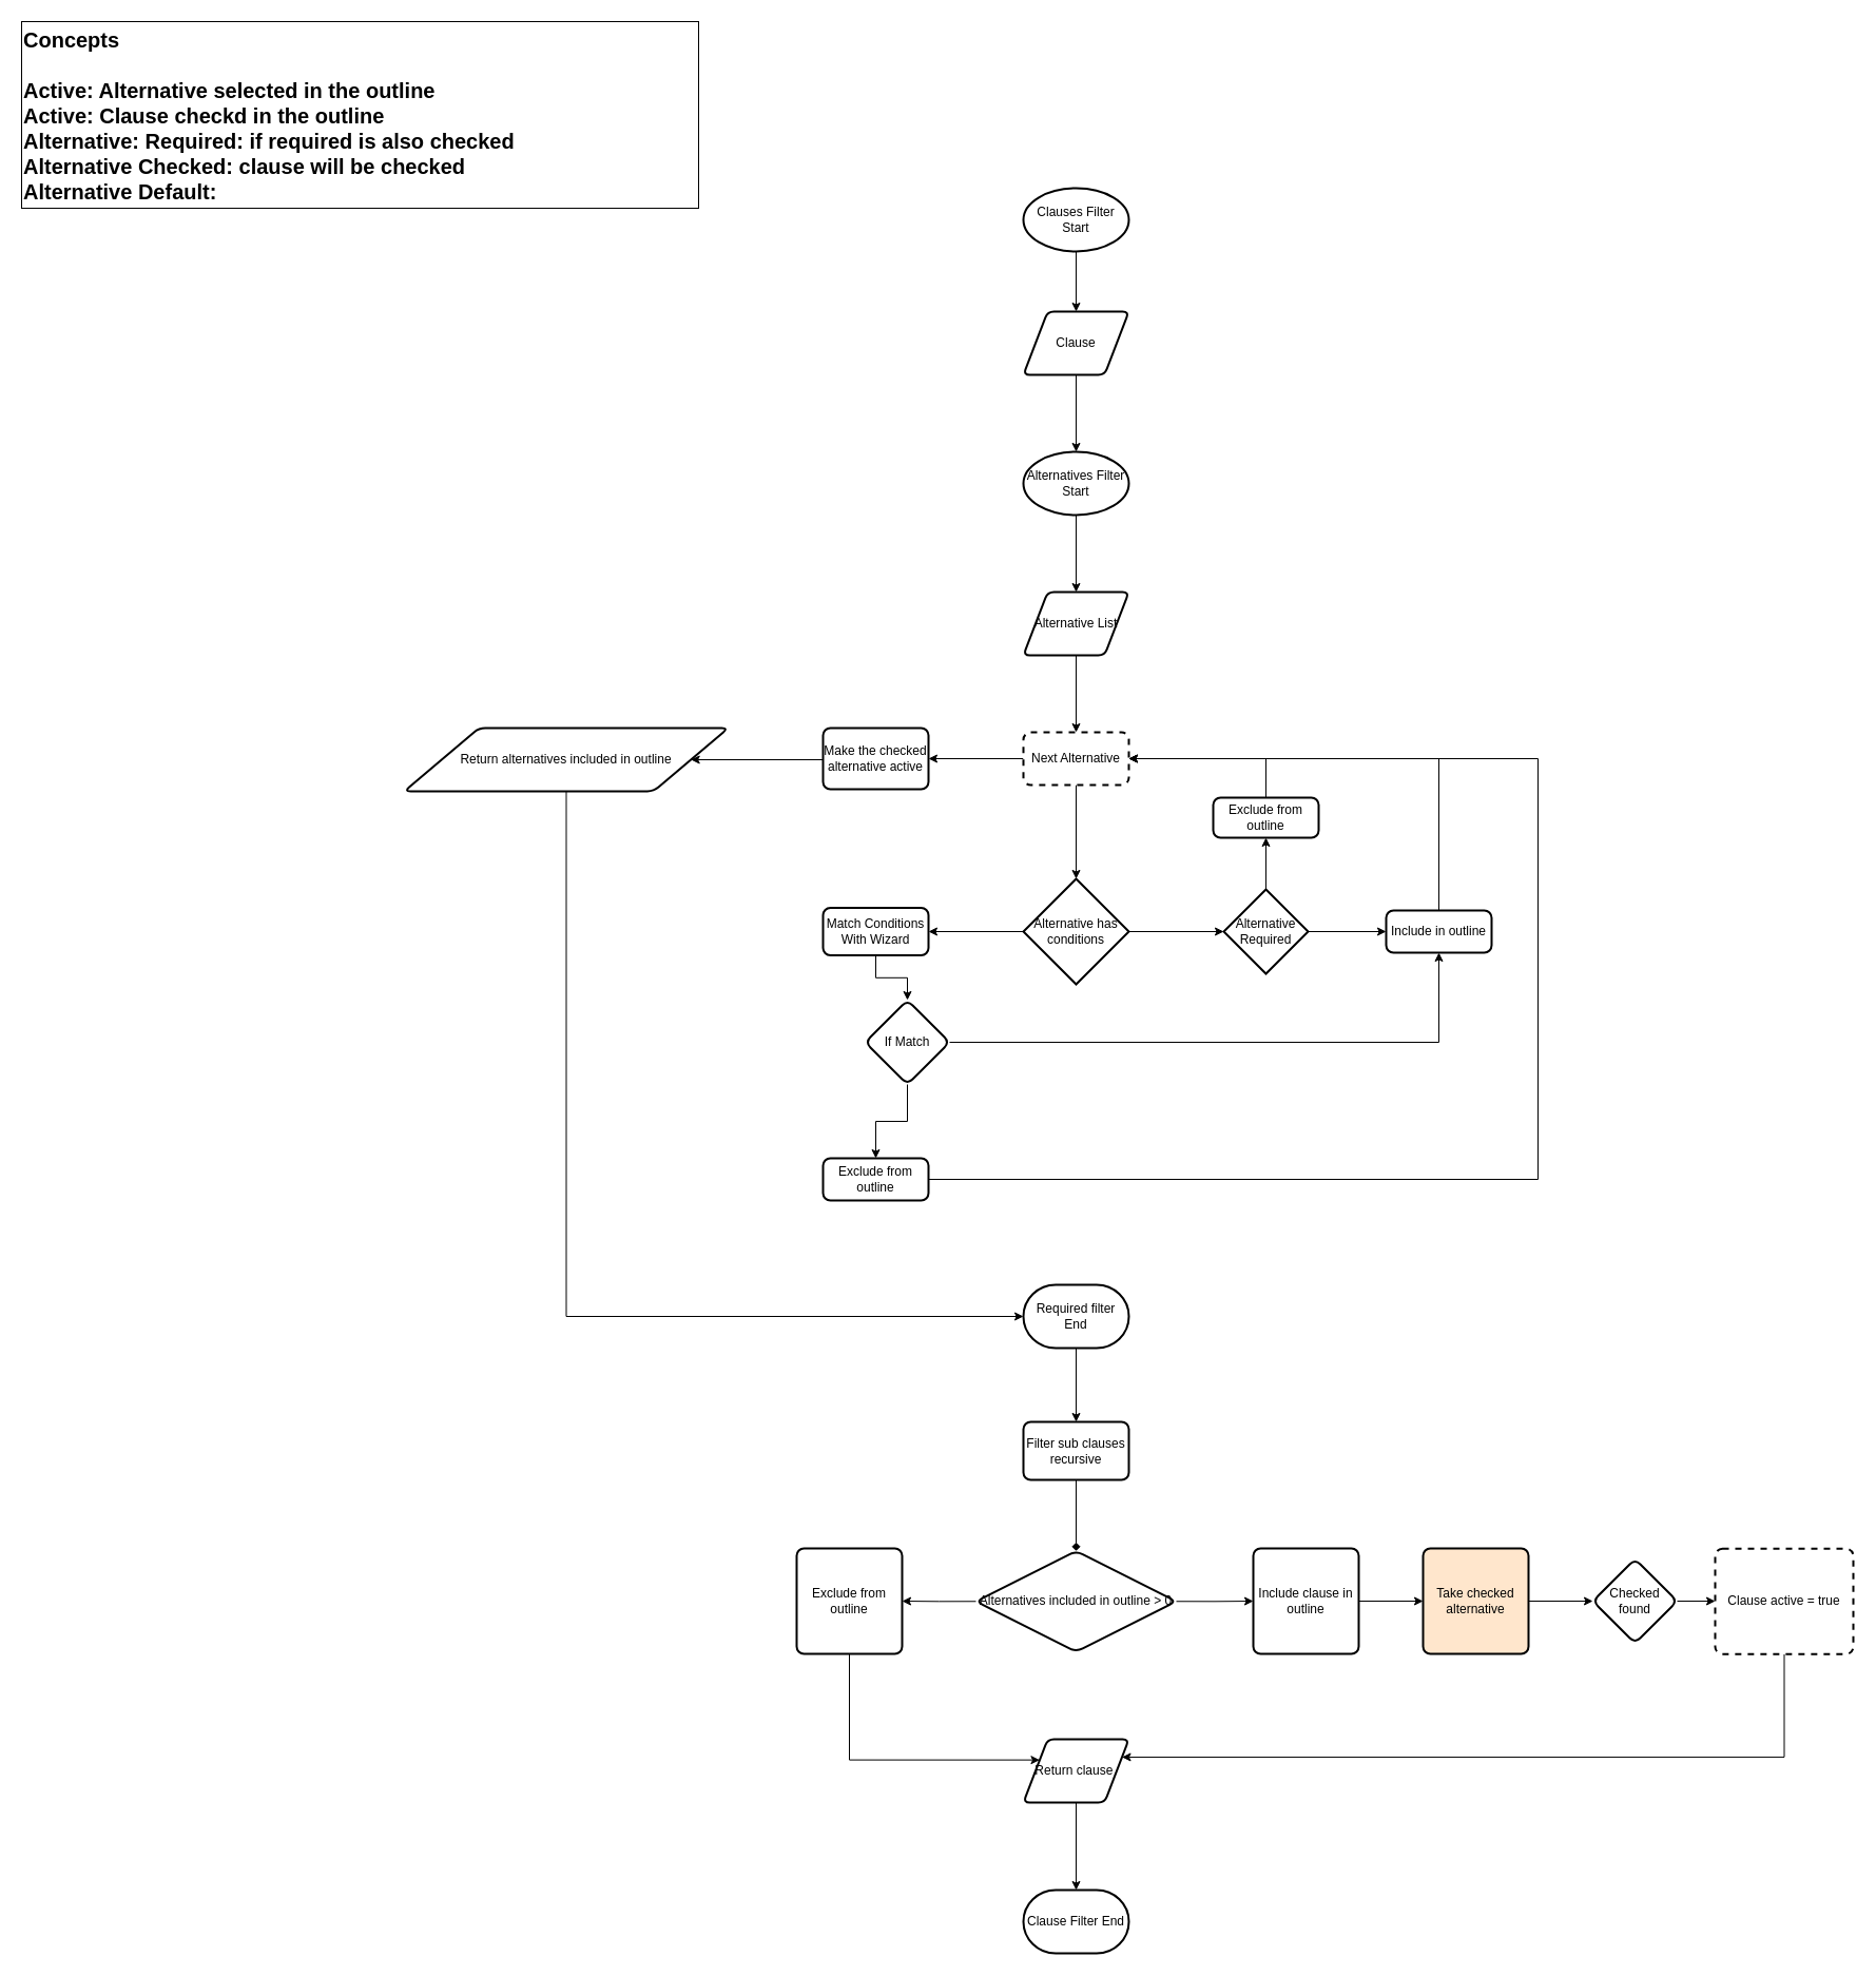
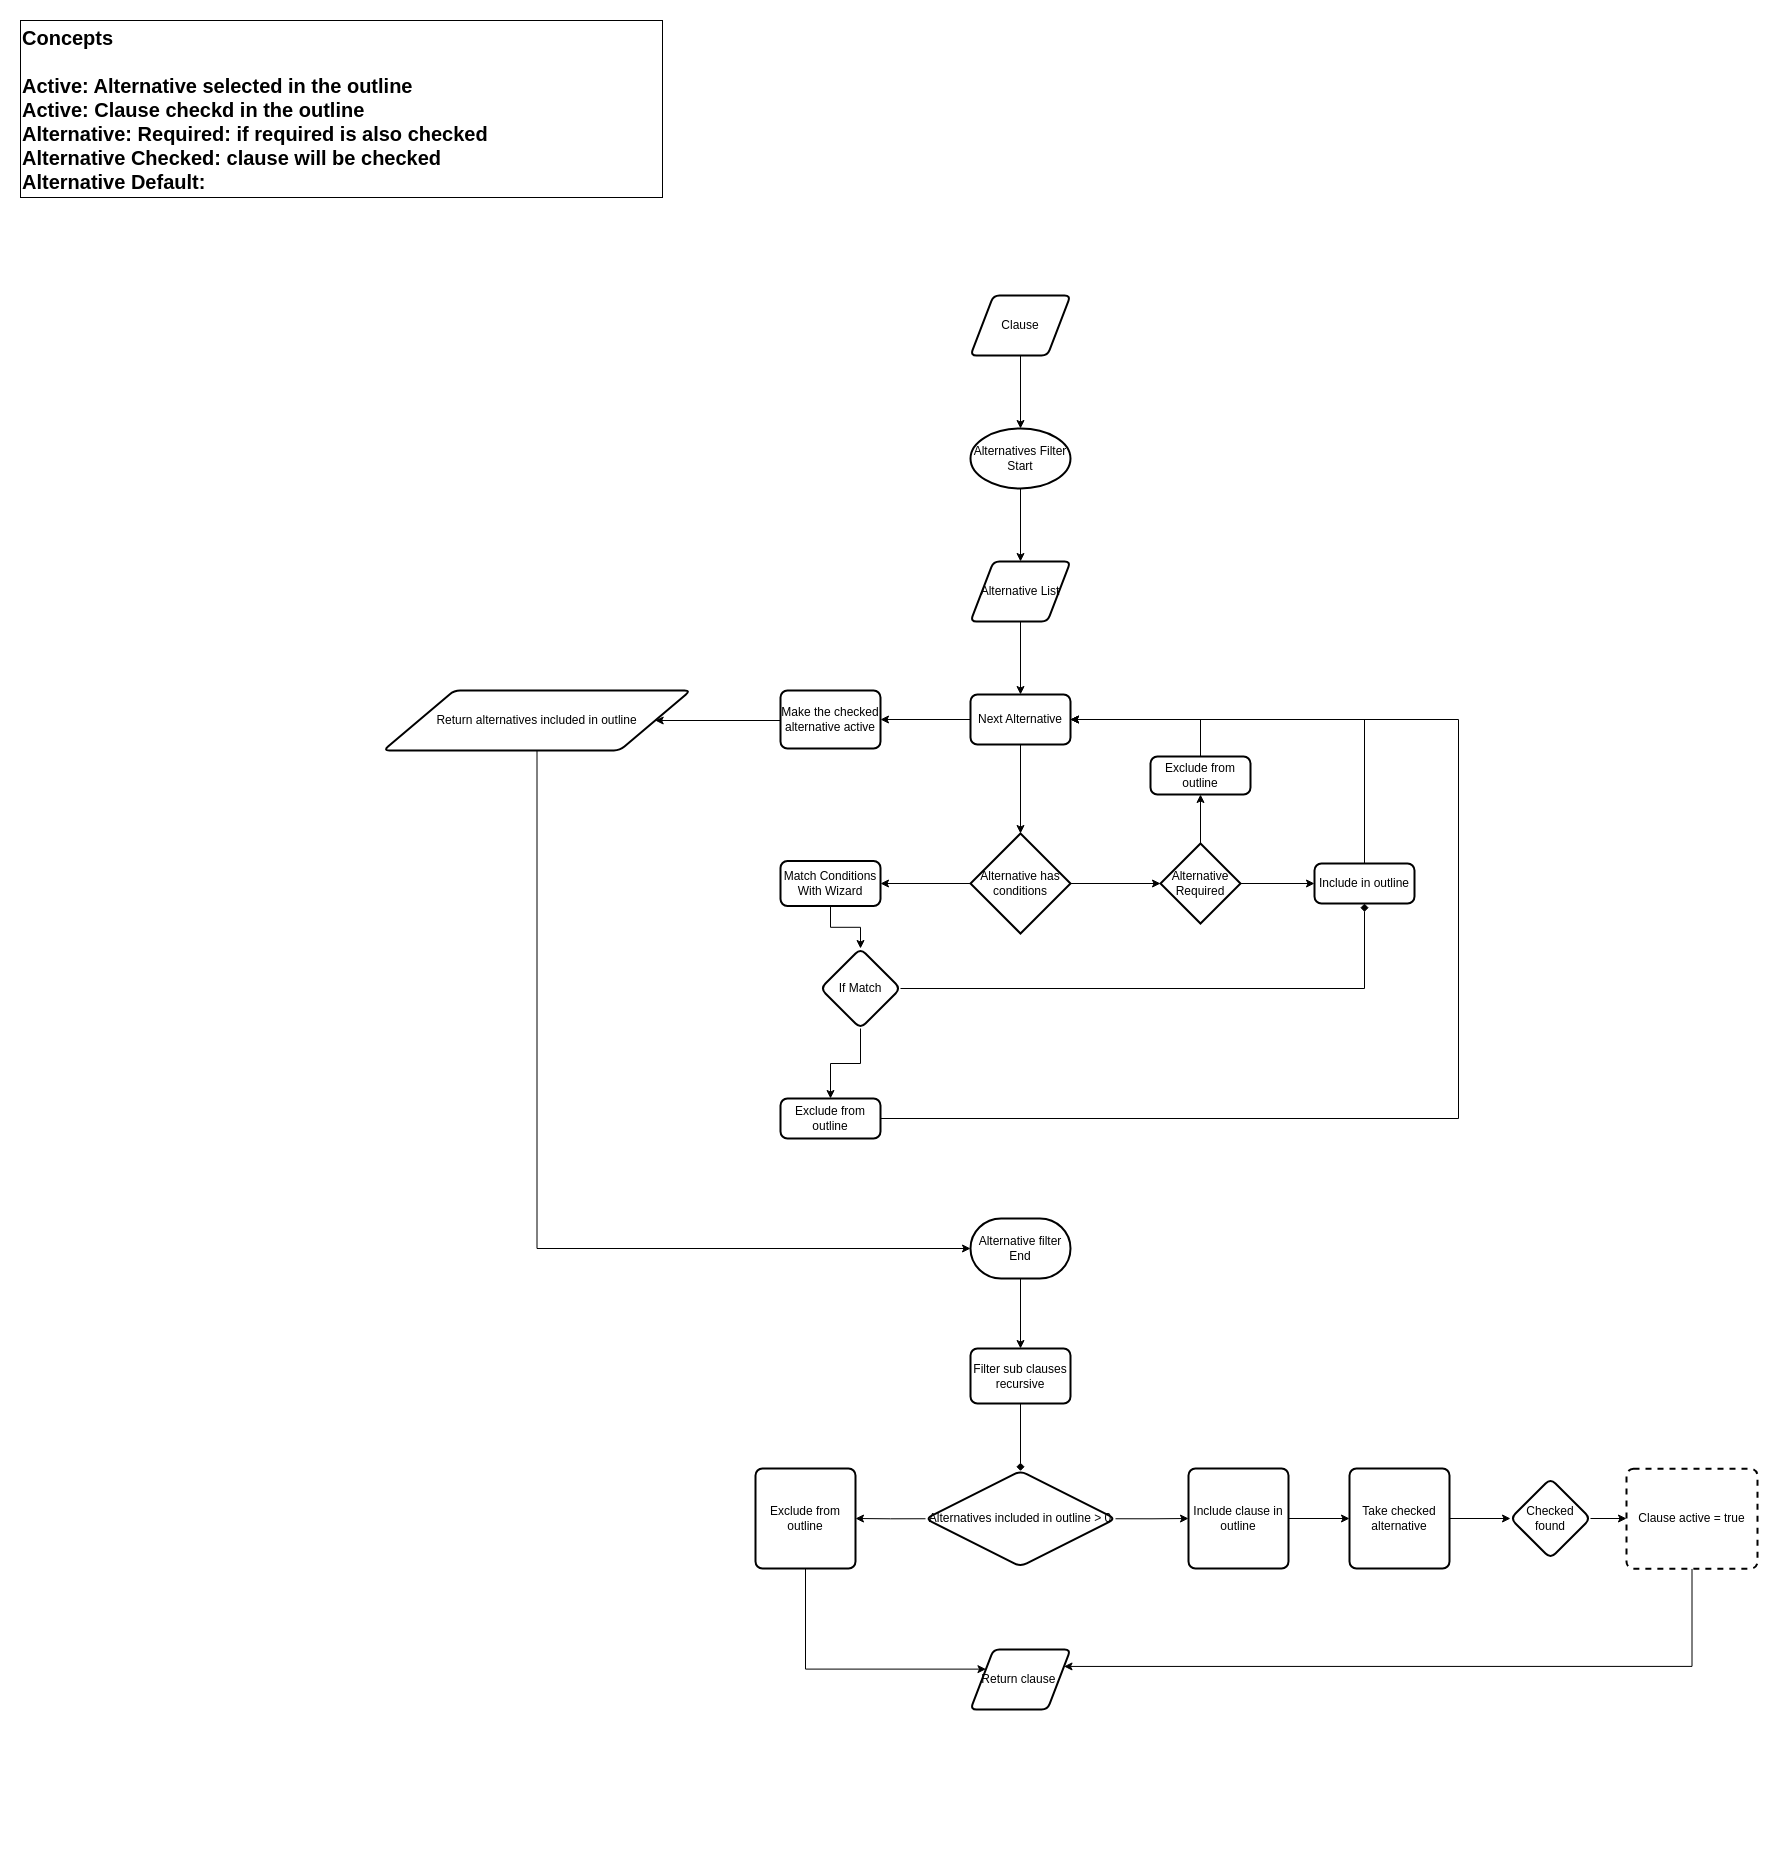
- <mxCell id="3" value="Clauses Filter Start" style="strokeWidth=2;html=1;shape=mxgraph.flowchart.start_1;whiteSpace=wrap;" vertex="1" parent="1"><mxGeometry x="970" y="178" width="100" height="60" as="geometry" /></mxCell>
- <mxCell id="2" style="edgeStyle=orthogonalEdgeStyle;rounded=0;orthogonalLoop=1;jettySize=auto;html=1;exitX=0.5;exitY=1;exitDx=0;exitDy=0;exitPerimeter=0;" edge="1" parent="1" source="3" target="5"><mxGeometry relative="1" as="geometry" /></mxCell>
- <mxCell id="10" value="Next Alternative" style="rounded=1;whiteSpace=wrap;html=1;absoluteArcSize=1;arcSize=14;strokeWidth=2;dashed=1;" vertex="1" parent="1"><mxGeometry x="970" y="694" width="100" height="50" as="geometry" /></mxCell>
+ <mxCell id="10" value="Next Alternative" style="rounded=1;whiteSpace=wrap;html=1;absoluteArcSize=1;arcSize=14;strokeWidth=2;" vertex="1" parent="1"><mxGeometry x="970" y="694" width="100" height="50" as="geometry" /></mxCell>
- <mxCell id="23" style="edgeStyle=orthogonalEdgeStyle;rounded=0;orthogonalLoop=1;jettySize=auto;html=1;exitX=1;exitY=0.5;exitDx=0;exitDy=0;entryX=0.5;entryY=1;entryDx=0;entryDy=0;" edge="1" parent="1" source="25" target="20"><mxGeometry relative="1" as="geometry" /></mxCell>
+ <mxCell id="23" style="edgeStyle=orthogonalEdgeStyle;rounded=0;orthogonalLoop=1;jettySize=auto;html=1;exitX=1;exitY=0.5;exitDx=0;exitDy=0;entryX=0.5;entryY=1;entryDx=0;entryDy=0;endArrow=diamond;" edge="1" parent="1" source="25" target="20"><mxGeometry relative="1" as="geometry" /></mxCell>
- <mxCell id="35" value="Required filter End" style="strokeWidth=2;html=1;shape=mxgraph.flowchart.terminator;whiteSpace=wrap;" vertex="1" parent="1"><mxGeometry x="970" y="1218" width="100" height="60" as="geometry" /></mxCell>
+ <mxCell id="35" value="Alternative filter End" style="strokeWidth=2;html=1;shape=mxgraph.flowchart.terminator;whiteSpace=wrap;" vertex="1" parent="1"><mxGeometry x="970" y="1218" width="100" height="60" as="geometry" /></mxCell>
- <mxCell id="44" value="Take checked alternative" style="rounded=1;whiteSpace=wrap;html=1;absoluteArcSize=1;arcSize=14;strokeWidth=2;fillColor=#ffe6cc;" vertex="1" parent="1"><mxGeometry x="1349" y="1468" width="100" height="100" as="geometry" /></mxCell>
+ <mxCell id="44" value="Take checked alternative" style="rounded=1;whiteSpace=wrap;html=1;absoluteArcSize=1;arcSize=14;strokeWidth=2;" vertex="1" parent="1"><mxGeometry x="1349" y="1468" width="100" height="100" as="geometry" /></mxCell>
- <mxCell id="51" style="edgeStyle=orthogonalEdgeStyle;rounded=0;orthogonalLoop=1;jettySize=auto;html=1;exitX=0.5;exitY=1;exitDx=0;exitDy=0;entryX=0.5;entryY=0;entryDx=0;entryDy=0;entryPerimeter=0;" edge="1" parent="1" source="52" target="53"><mxGeometry relative="1" as="geometry" /></mxCell>
- <mxCell id="53" value="Clause Filter End" style="strokeWidth=2;html=1;shape=mxgraph.flowchart.terminator;whiteSpace=wrap;" vertex="1" parent="1"><mxGeometry x="970" y="1792" width="100" height="60" as="geometry" /></mxCell>
